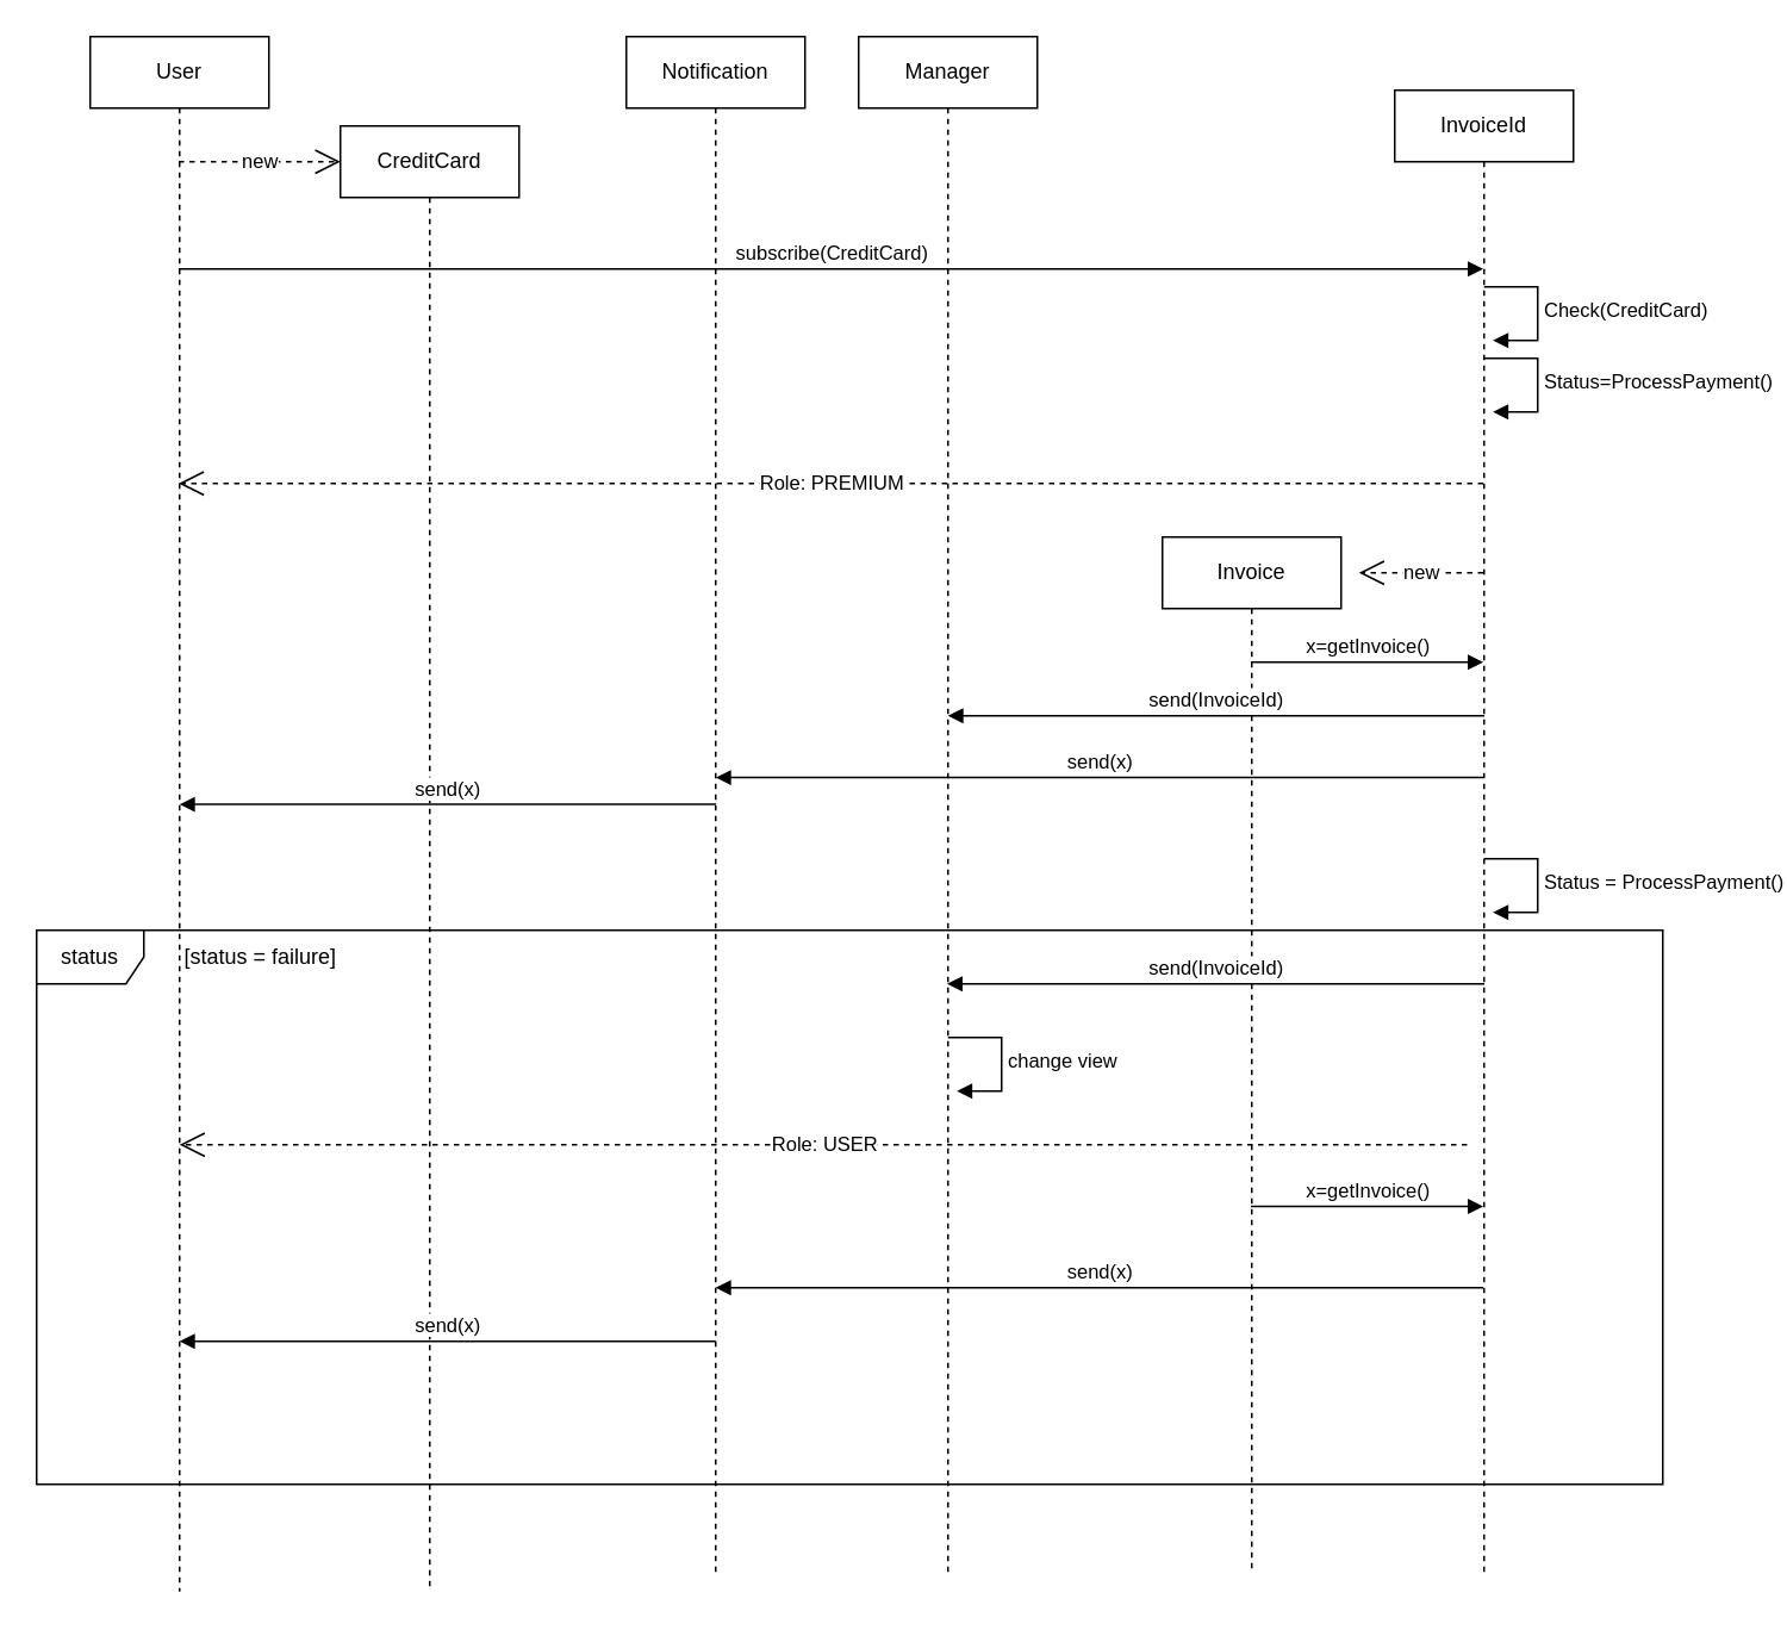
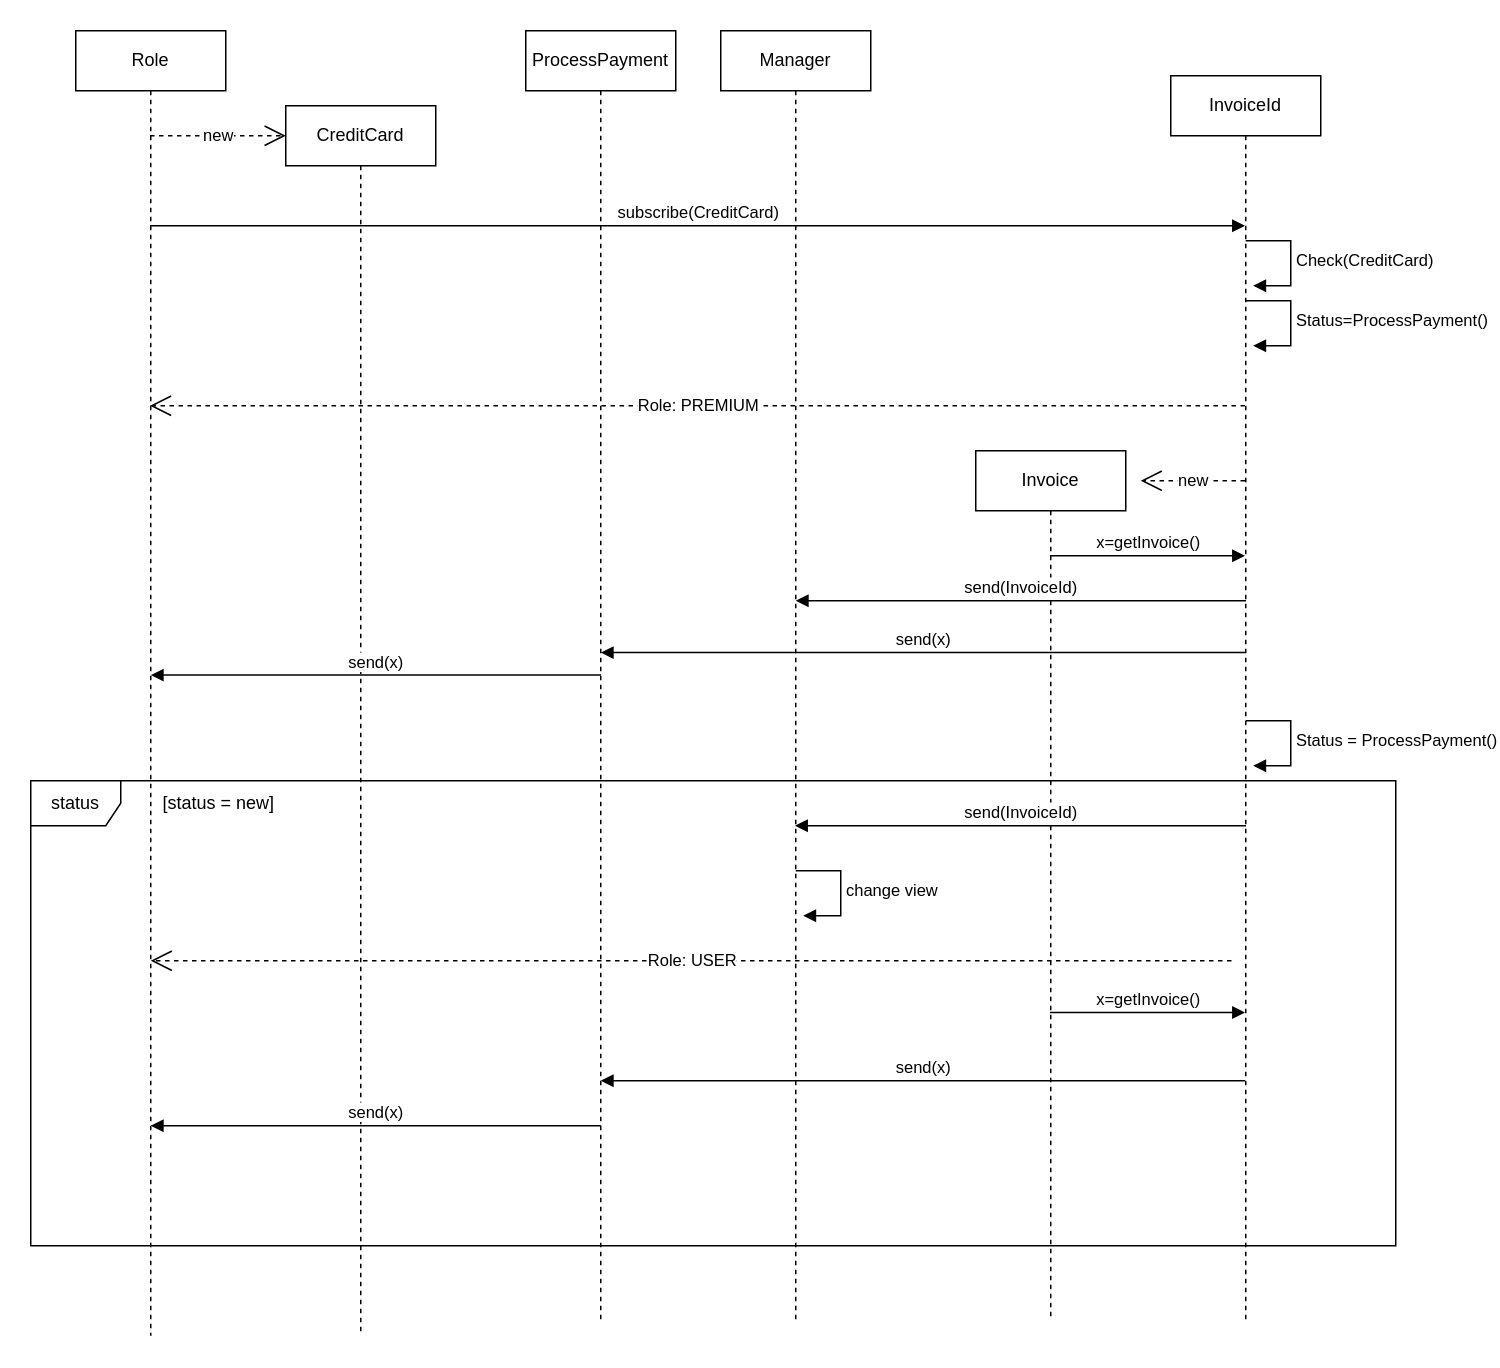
- <mxCell id="2" value="User" style="shape=umlLifeline;perimeter=lifelinePerimeter;whiteSpace=wrap;html=1;container=0;dropTarget=0;collapsible=0;recursiveResize=0;outlineConnect=0;portConstraint=eastwest;newEdgeStyle={&quot;edgeStyle&quot;:&quot;elbowEdgeStyle&quot;,&quot;elbow&quot;:&quot;vertical&quot;,&quot;curved&quot;:0,&quot;rounded&quot;:0};" parent="1" vertex="1"><mxGeometry x="50" y="20" width="100" height="870" as="geometry" /></mxCell>
+ <mxCell id="2" value="Role" style="shape=umlLifeline;perimeter=lifelinePerimeter;whiteSpace=wrap;html=1;container=0;dropTarget=0;collapsible=0;recursiveResize=0;outlineConnect=0;portConstraint=eastwest;newEdgeStyle={&quot;edgeStyle&quot;:&quot;elbowEdgeStyle&quot;,&quot;elbow&quot;:&quot;vertical&quot;,&quot;curved&quot;:0,&quot;rounded&quot;:0};" parent="1" vertex="1"><mxGeometry x="50" y="20" width="100" height="870" as="geometry" /></mxCell>
- <mxCell id="4" value="Notification" style="shape=umlLifeline;perimeter=lifelinePerimeter;whiteSpace=wrap;html=1;container=0;dropTarget=0;collapsible=0;recursiveResize=0;outlineConnect=0;portConstraint=eastwest;newEdgeStyle={&quot;edgeStyle&quot;:&quot;elbowEdgeStyle&quot;,&quot;elbow&quot;:&quot;vertical&quot;,&quot;curved&quot;:0,&quot;rounded&quot;:0};" parent="1" vertex="1"><mxGeometry x="350" y="20" width="100" height="860" as="geometry" /></mxCell>
+ <mxCell id="4" value="ProcessPayment" style="shape=umlLifeline;perimeter=lifelinePerimeter;whiteSpace=wrap;html=1;container=0;dropTarget=0;collapsible=0;recursiveResize=0;outlineConnect=0;portConstraint=eastwest;newEdgeStyle={&quot;edgeStyle&quot;:&quot;elbowEdgeStyle&quot;,&quot;elbow&quot;:&quot;vertical&quot;,&quot;curved&quot;:0,&quot;rounded&quot;:0};" parent="1" vertex="1"><mxGeometry x="350" y="20" width="100" height="860" as="geometry" /></mxCell>
- <mxCell id="20" value="[status = failure]" style="text;html=1;align=center;verticalAlign=middle;resizable=0;points=[];autosize=1;strokeColor=none;fillColor=none;" parent="1" vertex="1"><mxGeometry x="90" y="520" width="110" height="30" as="geometry" /></mxCell>
+ <mxCell id="20" value="[status = new]" style="text;html=1;align=center;verticalAlign=middle;resizable=0;points=[];autosize=1;strokeColor=none;fillColor=none;" parent="1" vertex="1"><mxGeometry x="90" y="520" width="110" height="30" as="geometry" /></mxCell>
